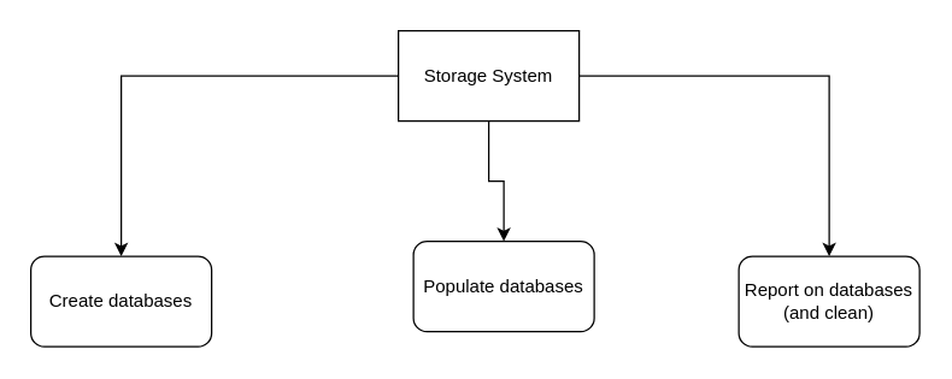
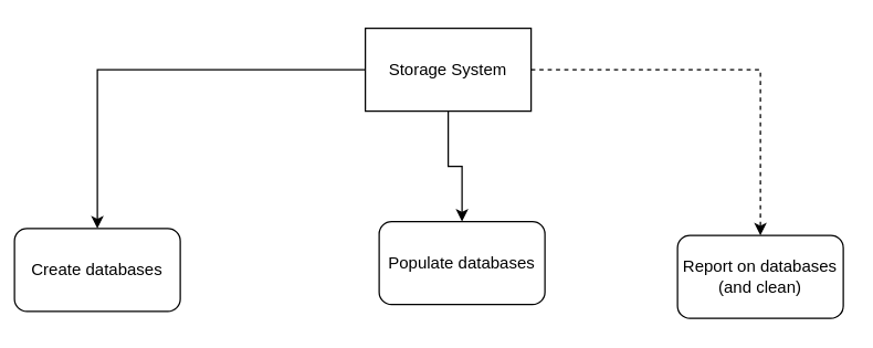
- <mxCell id="4" style="edgeStyle=orthogonalEdgeStyle;rounded=0;orthogonalLoop=1;jettySize=auto;html=1;" edge="1" parent="1" source="5" target="8"><mxGeometry relative="1" as="geometry" /></mxCell>
+ <mxCell id="4" style="edgeStyle=orthogonalEdgeStyle;rounded=0;orthogonalLoop=1;jettySize=auto;html=1;dashed=1;" edge="1" parent="1" source="5" target="8"><mxGeometry relative="1" as="geometry" /></mxCell>
- <mxCell id="6" value="Create databases" style="rounded=1;whiteSpace=wrap;html=1;" vertex="1" parent="1"><mxGeometry x="20" y="170" width="120" height="60" as="geometry" /></mxCell>
+ <mxCell id="6" value="Create databases" style="rounded=1;whiteSpace=wrap;html=1;" vertex="1" parent="1"><mxGeometry x="10" y="165" width="120" height="60" as="geometry" /></mxCell>
